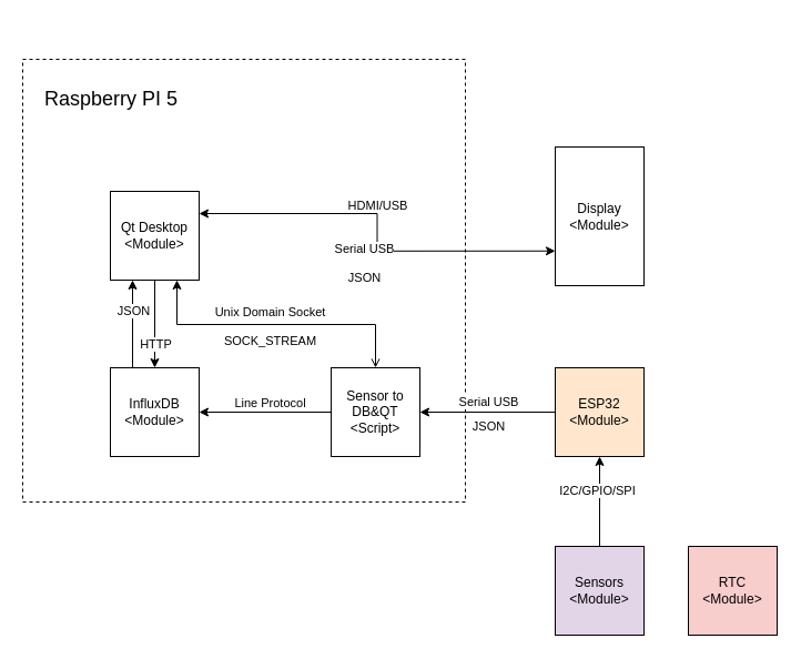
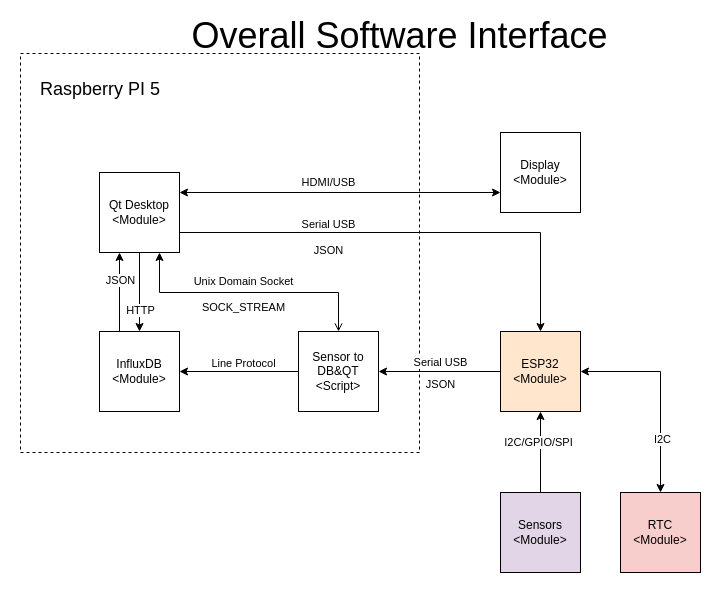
+ <mxCell id="2" value="&lt;font style=&quot;font-size: 36px;&quot;&gt;Overall Software Interface&lt;/font&gt;" style="text;html=1;align=center;verticalAlign=middle;whiteSpace=wrap;rounded=0;" parent="1" vertex="1"><mxGeometry x="179" y="20" width="441" height="30" as="geometry" /></mxCell>
- <mxCell id="22" value="Display&lt;br&gt;&amp;lt;Module&amp;gt;" style="whiteSpace=wrap;html=1;aspect=fixed;" parent="1" vertex="1"><mxGeometry x="500" y="132" width="80" height="125" as="geometry" /></mxCell>
+ <mxCell id="22" value="Display&lt;br&gt;&amp;lt;Module&amp;gt;" style="whiteSpace=wrap;html=1;aspect=fixed;" parent="1" vertex="1"><mxGeometry x="500" y="132" width="80" height="80" as="geometry" /></mxCell>
+ <mxCell id="8" style="edgeStyle=orthogonalEdgeStyle;rounded=0;orthogonalLoop=1;jettySize=auto;html=1;exitX=1;exitY=0.75;exitDx=0;exitDy=0;entryX=0.5;entryY=0;entryDx=0;entryDy=0;" edge="1" parent="1" source="14" target="18"><mxGeometry relative="1" as="geometry"><Array as="points"><mxPoint x="540" y="232" /></Array></mxGeometry></mxCell>
+ <mxCell id="16" style="edgeStyle=orthogonalEdgeStyle;rounded=0;orthogonalLoop=1;jettySize=auto;html=1;exitX=1;exitY=0.5;exitDx=0;exitDy=0;entryX=0.5;entryY=0;entryDx=0;entryDy=0;startArrow=classic;startFill=1;" edge="1" parent="1" source="18" target="31"><mxGeometry relative="1" as="geometry" /></mxCell>
+ <mxCell id="17" value="I2C" style="edgeLabel;html=1;align=center;verticalAlign=middle;resizable=0;points=[];" vertex="1" connectable="0" parent="16"><mxGeometry x="0.463" y="1" relative="1" as="geometry"><mxPoint as="offset" /></mxGeometry></mxCell>
